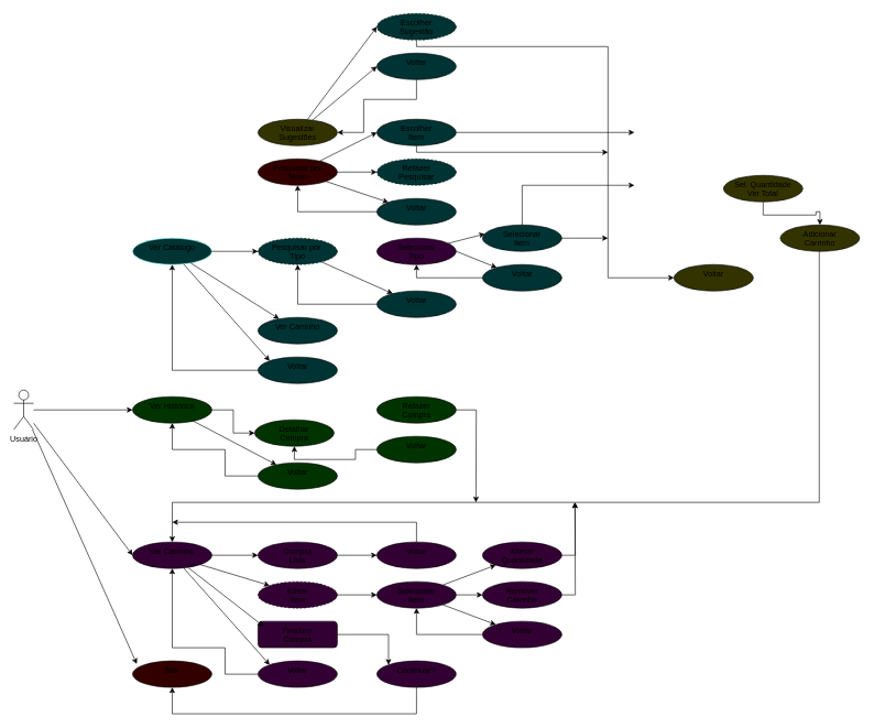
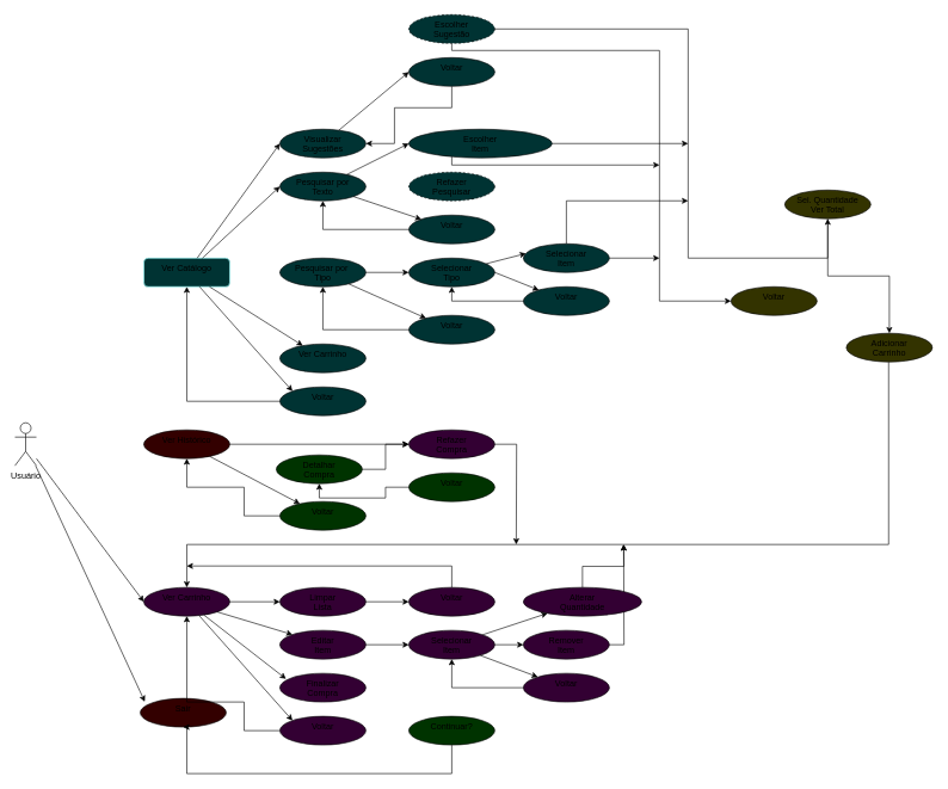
- <mxCell id="41" value="" style="endArrow=classic;html=1;rounded=0;entryX=0;entryY=0.5;entryDx=0;entryDy=0;fillColor=#003333;" edge="1" parent="1" source="11" target="19"><mxGeometry width="50" height="50" relative="1" as="geometry"><mxPoint x="284" y="371" as="sourcePoint" /><mxPoint x="400" y="210" as="targetPoint" /></mxGeometry></mxCell>
+ <mxCell id="17" style="edgeStyle=orthogonalEdgeStyle;rounded=0;orthogonalLoop=1;jettySize=auto;html=1;" edge="1" parent="1" source="19" target="60"><mxGeometry relative="1" as="geometry"><Array as="points"><mxPoint x="960" y="40" /><mxPoint x="960" y="360" /></Array></mxGeometry></mxCell>
- <mxCell id="11" value="Visualizar&lt;br&gt;Sugestões" style="ellipse;whiteSpace=wrap;html=1;verticalAlign=top;align=center;fillColor=#333300;" vertex="1" parent="1"><mxGeometry x="390" y="180" width="120" height="40" as="geometry" /></mxCell>
+ <mxCell id="11" value="Visualizar&lt;br&gt;Sugestões" style="ellipse;whiteSpace=wrap;html=1;verticalAlign=top;align=center;fillColor=#003333;" vertex="1" parent="1"><mxGeometry x="390" y="180" width="120" height="40" as="geometry" /></mxCell>
- <mxCell id="24" value="Escolher&lt;br&gt;Item" style="ellipse;whiteSpace=wrap;html=1;verticalAlign=top;align=center;fillColor=#003333;" vertex="1" parent="1"><mxGeometry x="570" y="180" width="120" height="40" as="geometry" /></mxCell>
+ <mxCell id="24" value="Escolher&lt;br&gt;Item" style="ellipse;whiteSpace=wrap;html=1;verticalAlign=top;align=center;fillColor=#003333;" vertex="1" parent="1"><mxGeometry x="570" y="180" width="200" height="40" as="geometry" /></mxCell>
- <mxCell id="12" value="Pesquisar por&lt;br&gt;Texto" style="ellipse;whiteSpace=wrap;html=1;verticalAlign=top;align=center;fillColor=#330000;" vertex="1" parent="1"><mxGeometry x="390" y="240" width="120" height="40" as="geometry" /></mxCell>
+ <mxCell id="12" value="Pesquisar por&lt;br&gt;Texto" style="ellipse;whiteSpace=wrap;html=1;verticalAlign=top;align=center;fillColor=#003333;" vertex="1" parent="1"><mxGeometry x="390" y="240" width="120" height="40" as="geometry" /></mxCell>
- <mxCell id="44" value="" style="endArrow=classic;html=1;rounded=0;fillColor=#003333;" edge="1" parent="1" source="12" target="25"><mxGeometry width="50" height="50" relative="1" as="geometry"><mxPoint x="493" y="253" as="sourcePoint" /><mxPoint x="580" y="210" as="targetPoint" /></mxGeometry></mxCell>
+ <mxCell id="37" value="" style="endArrow=classic;html=1;rounded=0;entryX=0;entryY=0.5;entryDx=0;entryDy=0;" edge="1" parent="1" source="3" target="12"><mxGeometry width="50" height="50" relative="1" as="geometry"><mxPoint x="284" y="371" as="sourcePoint" /><mxPoint x="400" y="210" as="targetPoint" /></mxGeometry></mxCell>
+ <mxCell id="36" value="" style="endArrow=classic;html=1;rounded=0;entryX=0;entryY=0.5;entryDx=0;entryDy=0;" edge="1" parent="1" source="3" target="11"><mxGeometry width="50" height="50" relative="1" as="geometry"><mxPoint x="100" y="601" as="sourcePoint" /><mxPoint x="210" y="390" as="targetPoint" /></mxGeometry></mxCell>
- <mxCell id="63" value="Adicionar&lt;br&gt;Carrinho" style="ellipse;whiteSpace=wrap;html=1;verticalAlign=top;align=center;fillColor=#333300;" vertex="1" parent="1"><mxGeometry x="1181" y="340" width="120" height="40" as="geometry" /></mxCell>
+ <mxCell id="63" value="Adicionar&lt;br&gt;Carrinho" style="ellipse;whiteSpace=wrap;html=1;verticalAlign=top;align=center;fillColor=#333300;" vertex="1" parent="1"><mxGeometry x="1181" y="465" width="120" height="40" as="geometry" /></mxCell>
- <mxCell id="3" value="Ver Catálogo" style="ellipse;whiteSpace=wrap;html=1;verticalAlign=top;align=center;strokeColor=#99FFFF;fillColor=#003333;" vertex="1" parent="1"><mxGeometry x="200" y="360" width="120" height="40" as="geometry" /></mxCell>
+ <mxCell id="3" value="Ver Catálogo" style="whiteSpace=wrap;html=1;verticalAlign=top;align=center;strokeColor=#99FFFF;fillColor=#003333;rounded=1;" vertex="1" parent="1"><mxGeometry x="200" y="360" width="120" height="40" as="geometry" /></mxCell>
- <mxCell id="38" value="" style="endArrow=classic;html=1;rounded=0;entryX=0;entryY=0.5;entryDx=0;entryDy=0;" edge="1" parent="1" source="3" target="13"><mxGeometry width="50" height="50" relative="1" as="geometry"><mxPoint x="290" y="371" as="sourcePoint" /><mxPoint x="400" y="270" as="targetPoint" /></mxGeometry></mxCell>
- <mxCell id="13" value="Pesquisar por&amp;nbsp;&lt;br&gt;Tipo" style="ellipse;whiteSpace=wrap;html=1;verticalAlign=top;align=center;fillColor=#003333;dashed=1;" vertex="1" parent="1"><mxGeometry x="390" y="360" width="120" height="40" as="geometry" /></mxCell>
+ <mxCell id="13" value="Pesquisar por&amp;nbsp;&lt;br&gt;Tipo" style="ellipse;whiteSpace=wrap;html=1;verticalAlign=top;align=center;fillColor=#003333;" vertex="1" parent="1"><mxGeometry x="390" y="360" width="120" height="40" as="geometry" /></mxCell>
+ <mxCell id="46" value="" style="endArrow=classic;html=1;rounded=0;fillColor=#003333;" edge="1" parent="1" source="13" target="28"><mxGeometry width="50" height="50" relative="1" as="geometry"><mxPoint x="503" y="284" as="sourcePoint" /><mxPoint x="598" y="316" as="targetPoint" /></mxGeometry></mxCell>
- <mxCell id="28" value="Selecionar&lt;br&gt;Tipo" style="ellipse;whiteSpace=wrap;html=1;verticalAlign=top;align=center;fillColor=#330033;" vertex="1" parent="1"><mxGeometry x="570" y="360" width="120" height="40" as="geometry" /></mxCell>
+ <mxCell id="28" value="Selecionar&lt;br&gt;Tipo" style="ellipse;whiteSpace=wrap;html=1;verticalAlign=top;align=center;fillColor=#003333;" vertex="1" parent="1"><mxGeometry x="570" y="360" width="120" height="40" as="geometry" /></mxCell>
- <mxCell id="8" value="" style="endArrow=classic;html=1;rounded=0;entryX=0;entryY=0.5;entryDx=0;entryDy=0;" edge="1" parent="1" source="2" target="5"><mxGeometry width="50" height="50" relative="1" as="geometry"><mxPoint x="150" y="614" as="sourcePoint" /><mxPoint x="210" y="550" as="targetPoint" /></mxGeometry></mxCell>
- <mxCell id="5" value="Ver Histórico" style="ellipse;whiteSpace=wrap;html=1;verticalAlign=top;align=center;fillColor=#003300;" vertex="1" parent="1"><mxGeometry x="200" y="600" width="120" height="40" as="geometry" /></mxCell>
+ <mxCell id="5" value="Ver Histórico" style="ellipse;whiteSpace=wrap;html=1;verticalAlign=top;align=center;fillColor=#330000;" vertex="1" parent="1"><mxGeometry x="200" y="600" width="120" height="40" as="geometry" /></mxCell>
- <mxCell id="56" value="Refazer&lt;br&gt;Compra" style="ellipse;whiteSpace=wrap;html=1;verticalAlign=top;align=center;fillColor=#003300;" vertex="1" parent="1"><mxGeometry x="570" y="600" width="120" height="40" as="geometry" /></mxCell>
+ <mxCell id="56" value="Refazer&lt;br&gt;Compra" style="ellipse;whiteSpace=wrap;html=1;verticalAlign=top;align=center;fillColor=#330033;" vertex="1" parent="1"><mxGeometry x="570" y="600" width="120" height="40" as="geometry" /></mxCell>
- <mxCell id="4" value="" style="edgeStyle=orthogonalEdgeStyle;rounded=0;orthogonalLoop=1;jettySize=auto;html=1;fillColor=#003300;" edge="1" parent="1" source="5" target="51"><mxGeometry relative="1" as="geometry" /></mxCell>
+ <mxCell id="4" value="" style="edgeStyle=orthogonalEdgeStyle;rounded=0;orthogonalLoop=1;jettySize=auto;html=1;fillColor=#003300;" edge="1" parent="1" source="5" target="56"><mxGeometry relative="1" as="geometry" /></mxCell>
+ <mxCell id="50" style="edgeStyle=orthogonalEdgeStyle;rounded=0;orthogonalLoop=1;jettySize=auto;html=1;fillColor=#003300;" edge="1" parent="1" source="51" target="56"><mxGeometry relative="1" as="geometry" /></mxCell>
- <mxCell id="82" value="Alterar&lt;br&gt;Quantidade" style="ellipse;whiteSpace=wrap;html=1;verticalAlign=top;align=center;fillColor=#330033;" vertex="1" parent="1"><mxGeometry x="730" y="820" width="120" height="40" as="geometry" /></mxCell>
+ <mxCell id="82" value="Alterar&lt;br&gt;Quantidade" style="ellipse;whiteSpace=wrap;html=1;verticalAlign=top;align=center;fillColor=#330033;" vertex="1" parent="1"><mxGeometry x="730" y="820" width="165" height="40" as="geometry" /></mxCell>
- <mxCell id="64" value="Compra&lt;br&gt;Lista" style="ellipse;whiteSpace=wrap;html=1;verticalAlign=top;align=center;fillColor=#330033;" vertex="1" parent="1"><mxGeometry x="390" y="820" width="120" height="40" as="geometry" /></mxCell>
+ <mxCell id="64" value="Limpar&lt;br&gt;Lista" style="ellipse;whiteSpace=wrap;html=1;verticalAlign=top;align=center;fillColor=#330033;" vertex="1" parent="1"><mxGeometry x="390" y="820" width="120" height="40" as="geometry" /></mxCell>
- <mxCell id="68" value="Editar&lt;br&gt;Item" style="ellipse;whiteSpace=wrap;html=1;verticalAlign=top;align=center;fillColor=#330033;dashed=1;" vertex="1" parent="1"><mxGeometry x="390" y="880" width="120" height="40" as="geometry" /></mxCell>
+ <mxCell id="68" value="Editar&lt;br&gt;Item" style="ellipse;whiteSpace=wrap;html=1;verticalAlign=top;align=center;fillColor=#330033;" vertex="1" parent="1"><mxGeometry x="390" y="880" width="120" height="40" as="geometry" /></mxCell>
- <mxCell id="80" value="Remover&lt;br&gt;Carrinho" style="ellipse;whiteSpace=wrap;html=1;verticalAlign=top;align=center;fillColor=#330033;" vertex="1" parent="1"><mxGeometry x="730" y="880" width="120" height="40" as="geometry" /></mxCell>
+ <mxCell id="80" value="Remover&lt;br&gt;Item" style="ellipse;whiteSpace=wrap;html=1;verticalAlign=top;align=center;fillColor=#330033;" vertex="1" parent="1"><mxGeometry x="730" y="880" width="120" height="40" as="geometry" /></mxCell>
- <mxCell id="66" value="Finalizar&lt;br&gt;Compra" style="whiteSpace=wrap;html=1;verticalAlign=top;align=center;fillColor=#330033;rounded=1;" vertex="1" parent="1"><mxGeometry x="390" y="940" width="120" height="40" as="geometry" /></mxCell>
+ <mxCell id="66" value="Finalizar&lt;br&gt;Compra" style="ellipse;whiteSpace=wrap;html=1;verticalAlign=top;align=center;fillColor=#330033;" vertex="1" parent="1"><mxGeometry x="390" y="940" width="120" height="40" as="geometry" /></mxCell>
- <mxCell id="65" style="edgeStyle=orthogonalEdgeStyle;rounded=0;orthogonalLoop=1;jettySize=auto;html=1;entryX=0;entryY=0;entryDx=0;entryDy=0;" edge="1" parent="1" source="66" target="89"><mxGeometry relative="1" as="geometry" /></mxCell>
- <mxCell id="7" value="Sair" style="ellipse;whiteSpace=wrap;html=1;verticalAlign=top;align=center;fillColor=#330000;" vertex="1" parent="1"><mxGeometry x="200" y="1000" width="120" height="40" as="geometry" /></mxCell>
+ <mxCell id="7" value="Sair" style="ellipse;whiteSpace=wrap;html=1;verticalAlign=top;align=center;fillColor=#330000;" vertex="1" parent="1"><mxGeometry x="195" y="975" width="120" height="40" as="geometry" /></mxCell>
- <mxCell id="89" value="Continuar?" style="ellipse;whiteSpace=wrap;html=1;verticalAlign=top;align=center;fillColor=#330033;" vertex="1" parent="1"><mxGeometry x="570" y="1000" width="120" height="40" as="geometry" /></mxCell>
+ <mxCell id="89" value="Continuar?" style="ellipse;whiteSpace=wrap;html=1;verticalAlign=top;align=center;fillColor=#003300;" vertex="1" parent="1"><mxGeometry x="570" y="1000" width="120" height="40" as="geometry" /></mxCell>
